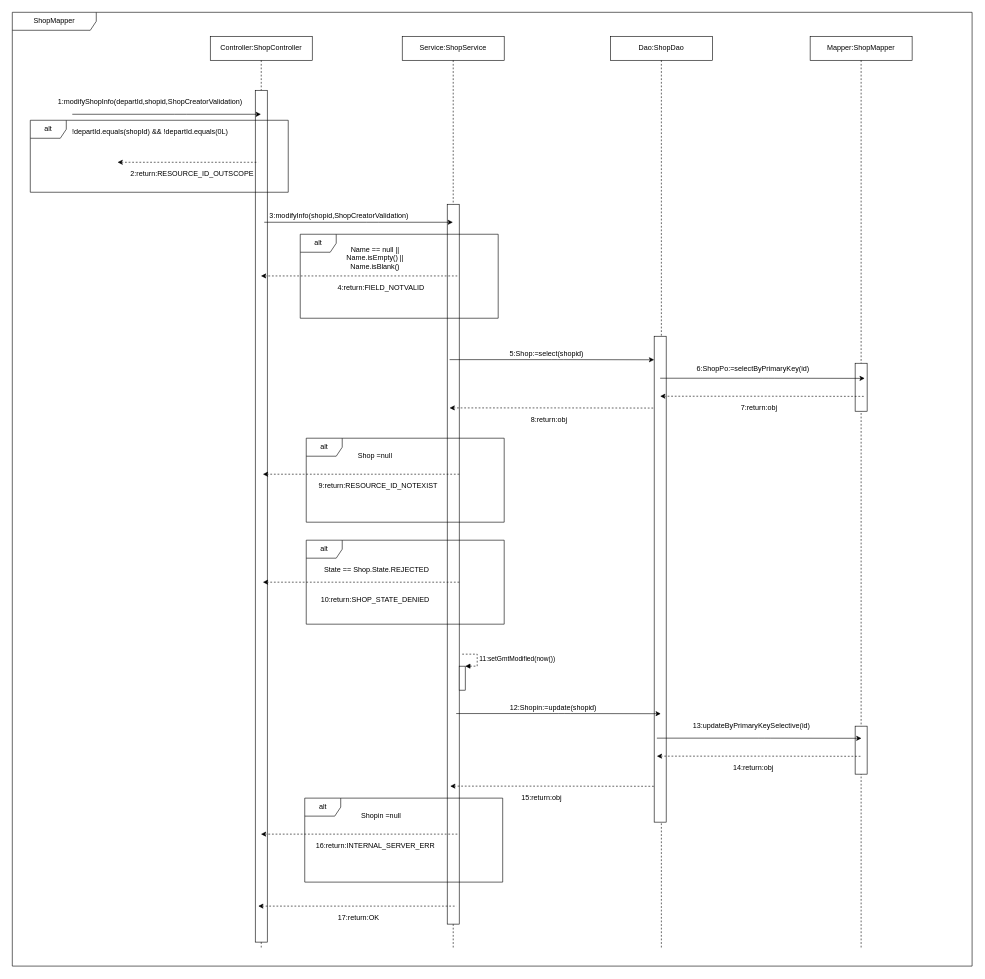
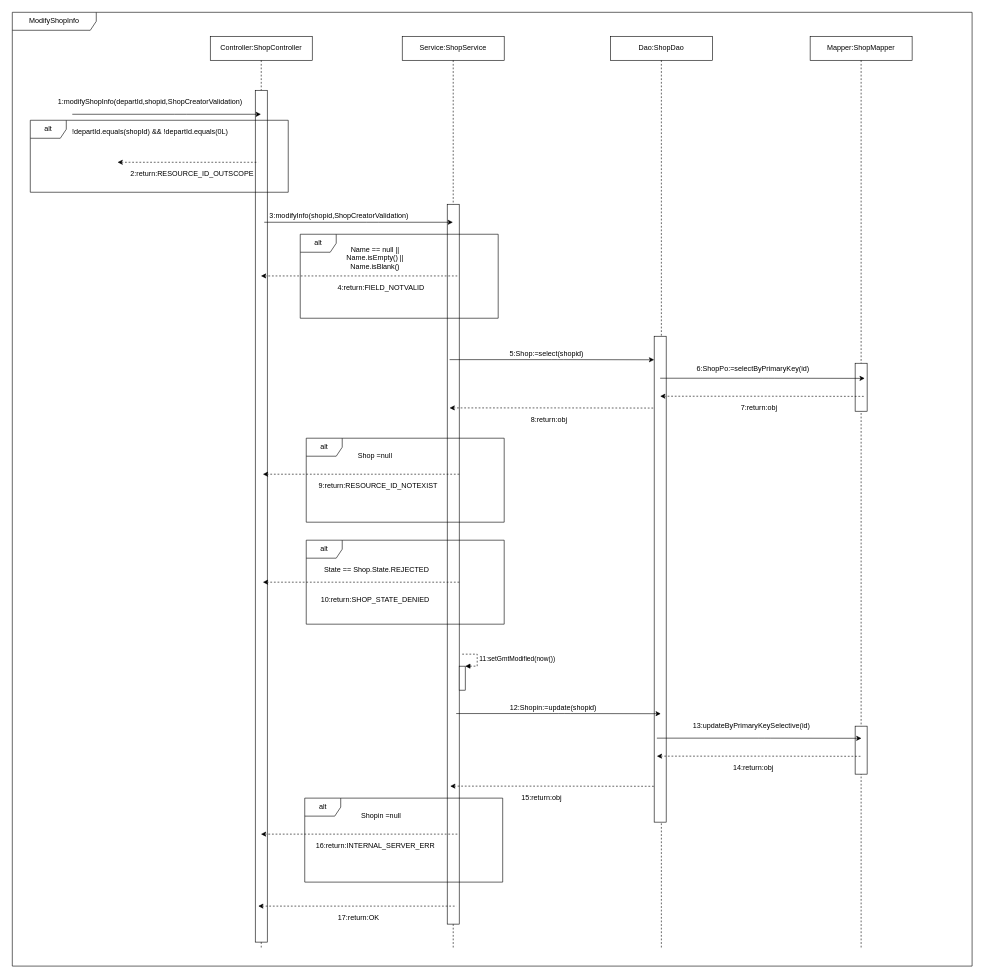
- <mxCell id="55" value="ShopMapper" style="shape=umlFrame;whiteSpace=wrap;html=1;width=140;height=30;" vertex="1" parent="1"><mxGeometry x="20" width="1600" height="1590" as="geometry" y="20" /></mxCell>
+ <mxCell id="55" value="ModifyShopInfo" style="shape=umlFrame;whiteSpace=wrap;html=1;width=140;height=30;" vertex="1" parent="1"><mxGeometry x="20" width="1600" height="1590" as="geometry" y="20" /></mxCell>
